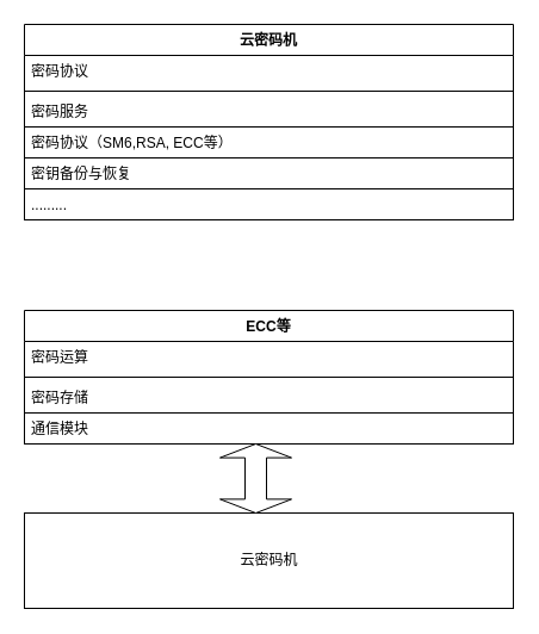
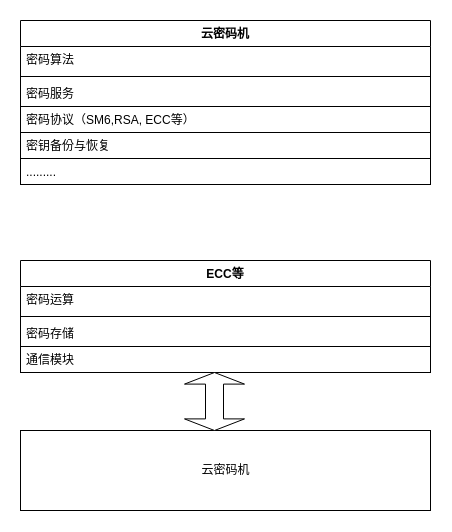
- <mxCell id="3" value="密码协议" style="text;strokeColor=none;fillColor=none;align=left;verticalAlign=top;spacingLeft=4;spacingRight=4;overflow=hidden;rotatable=0;points=[[0,0.5],[1,0.5]];portConstraint=eastwest;" vertex="1" parent="2"><mxGeometry y="26" width="410" height="26" as="geometry" /></mxCell>
+ <mxCell id="3" value="密码算法" style="text;strokeColor=none;fillColor=none;align=left;verticalAlign=top;spacingLeft=4;spacingRight=4;overflow=hidden;rotatable=0;points=[[0,0.5],[1,0.5]];portConstraint=eastwest;" vertex="1" parent="2"><mxGeometry y="26" width="410" height="26" as="geometry" /></mxCell>
